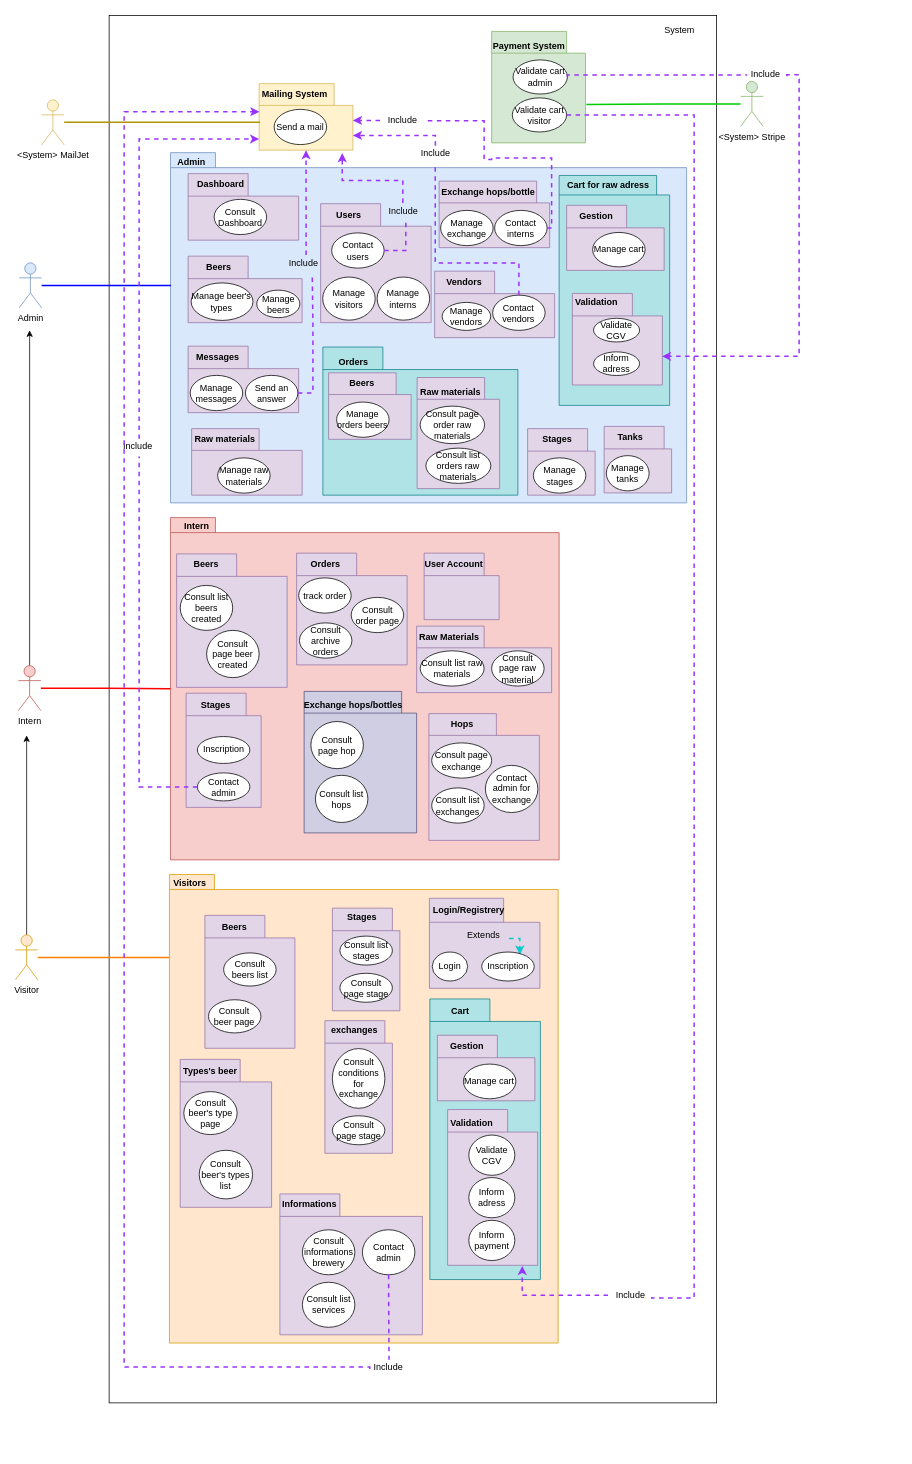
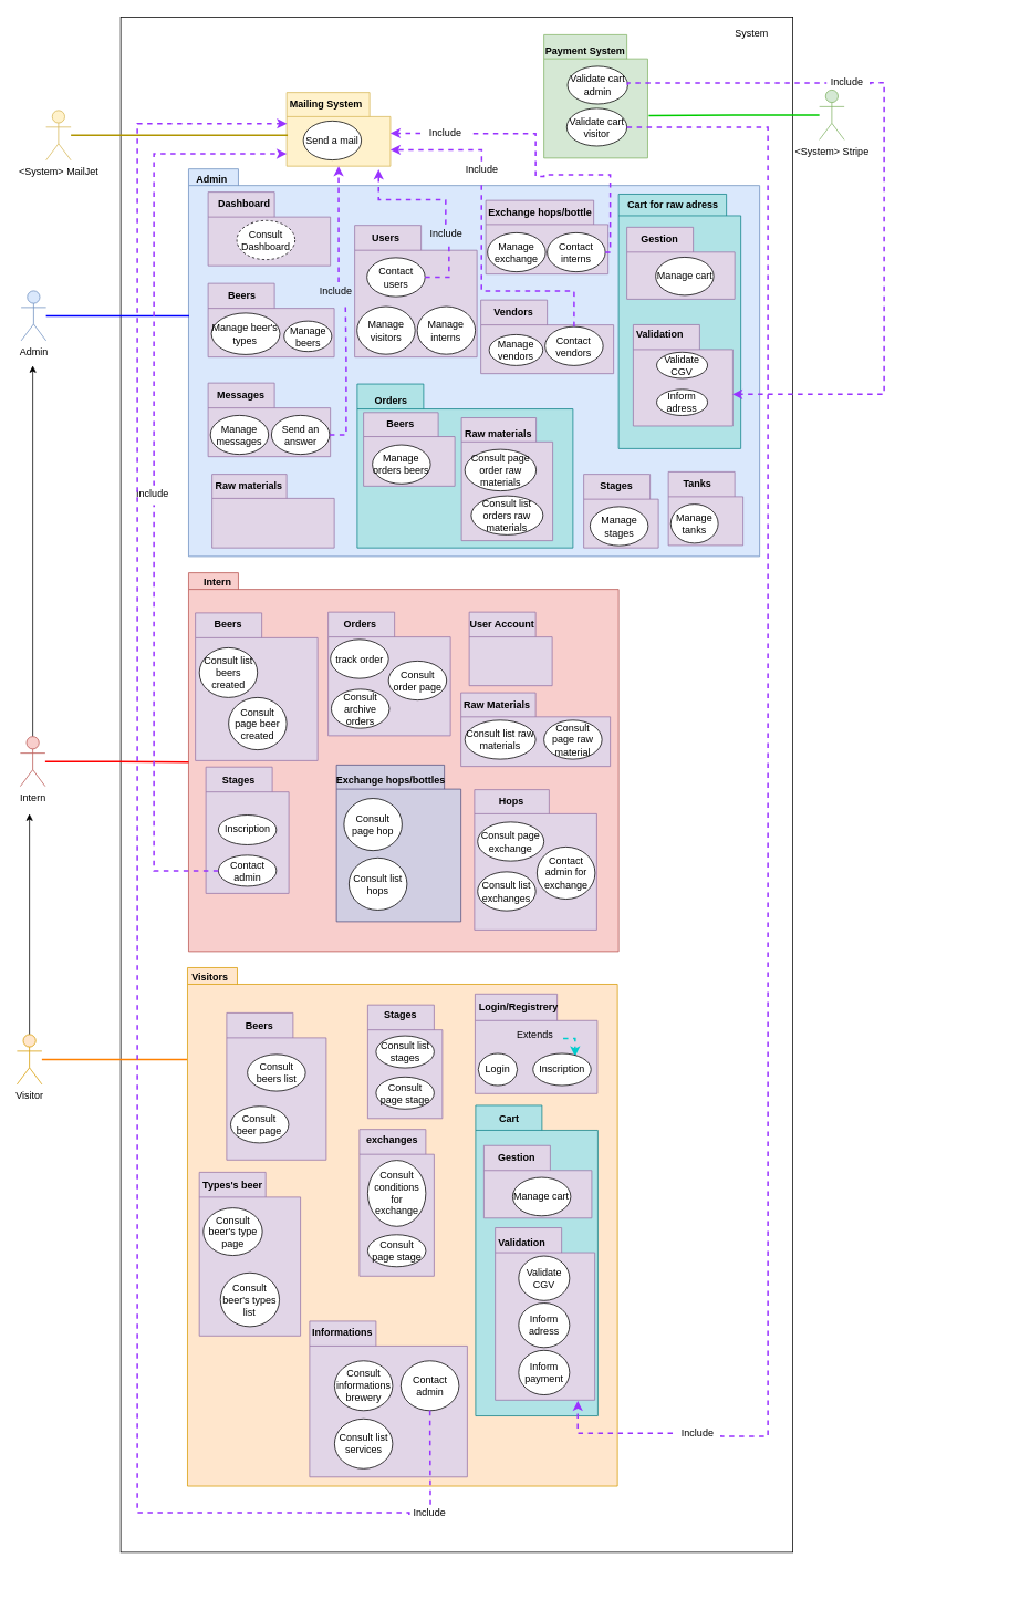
- <mxCell id="68" value="Consult Dashboard" style="ellipse;whiteSpace=wrap;html=1;" parent="65" vertex="1"><mxGeometry x="34.667" y="35.288" width="70" height="47" as="geometry" /></mxCell>
+ <mxCell id="68" value="Consult Dashboard" style="ellipse;whiteSpace=wrap;html=1;dashed=1;" parent="65" vertex="1"><mxGeometry x="34.667" y="35.288" width="70" height="47" as="geometry" /></mxCell>
- <mxCell id="165" value="Manage raw materials" style="ellipse;whiteSpace=wrap;html=1;" parent="162" vertex="1"><mxGeometry x="34.667" y="39.998" width="70" height="47" as="geometry" /></mxCell>
